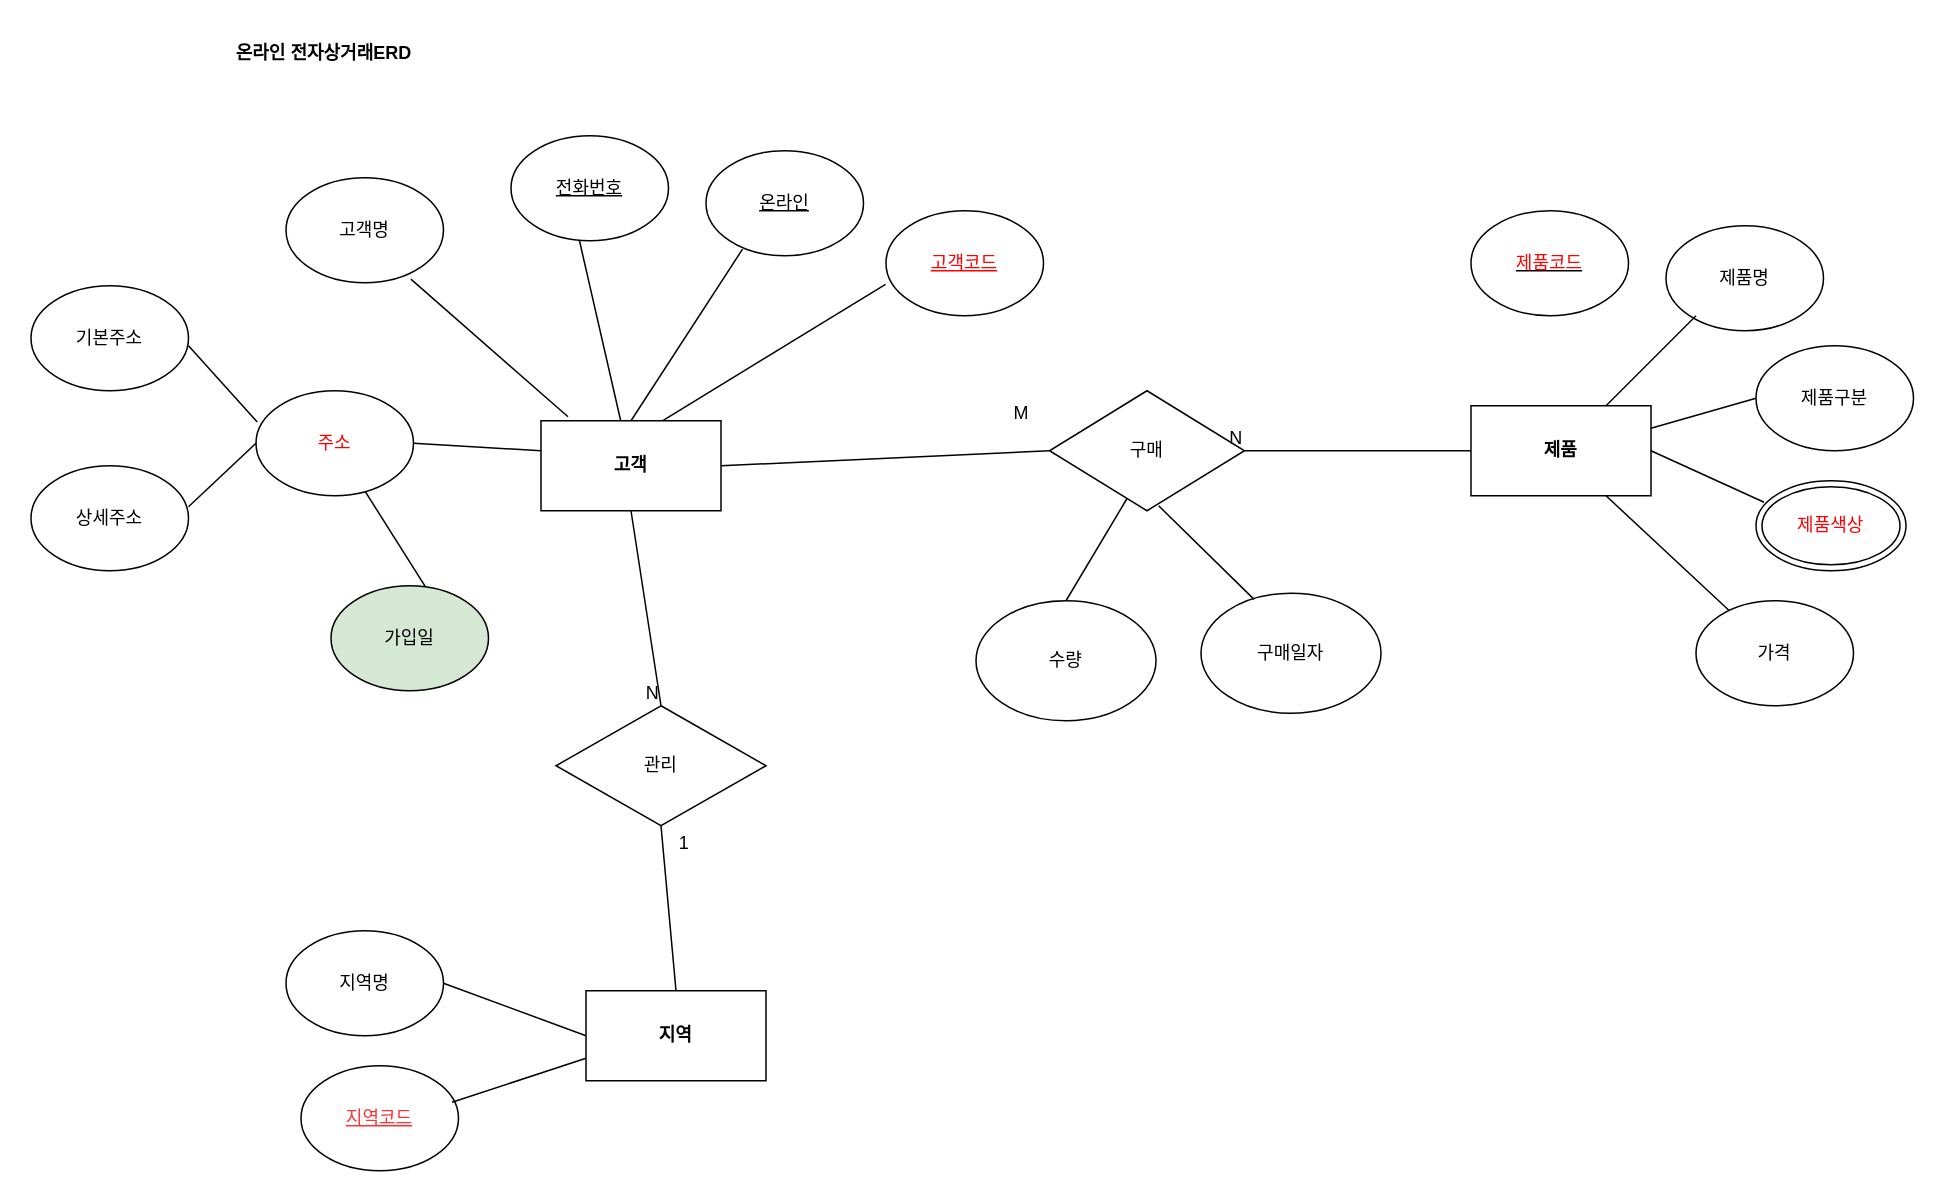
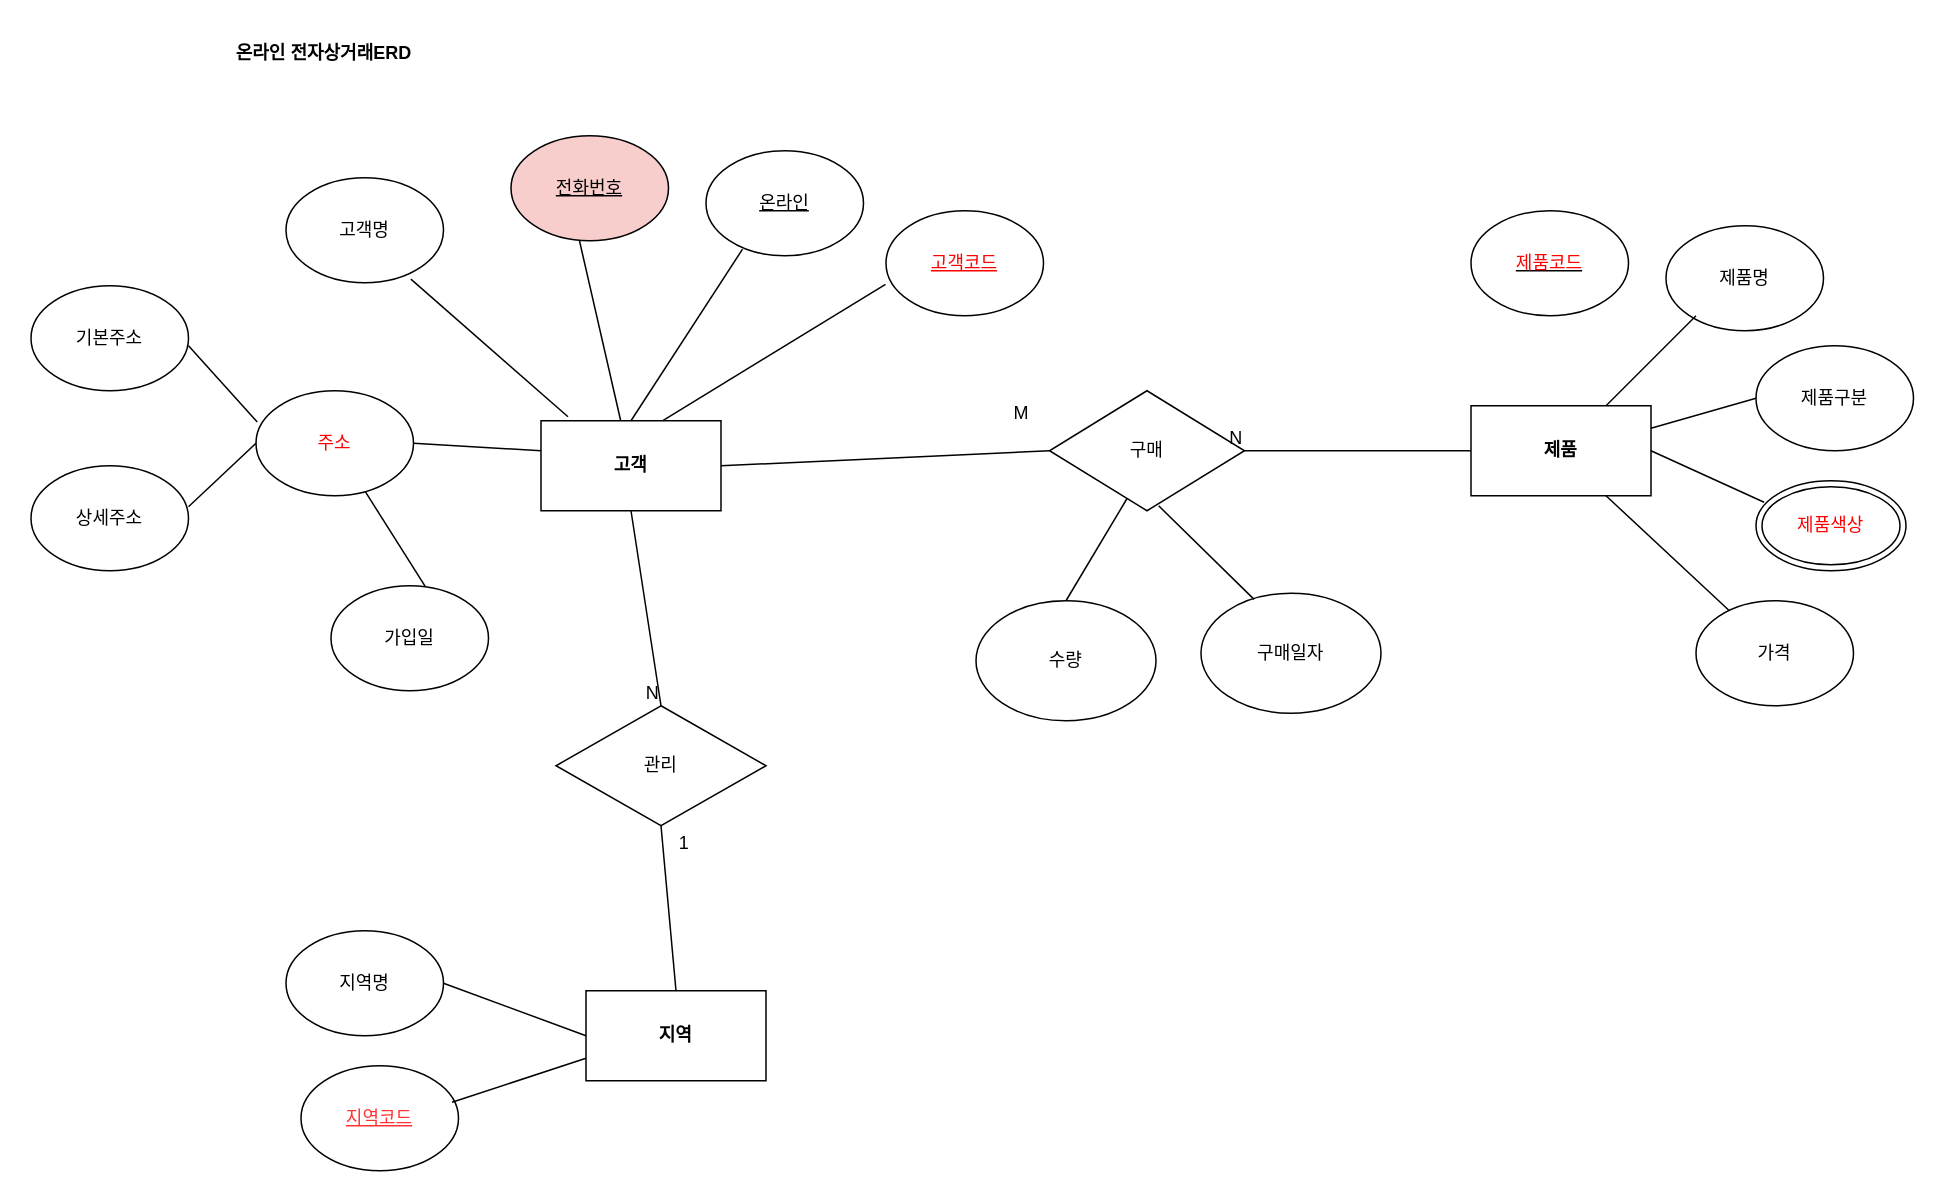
- <mxCell id="4" value="&lt;u&gt;전화번호&lt;/u&gt;" style="ellipse;whiteSpace=wrap;html=1;" vertex="1" parent="1"><mxGeometry x="340" y="90" width="105" height="70" as="geometry" /></mxCell>
+ <mxCell id="4" value="&lt;u&gt;전화번호&lt;/u&gt;" style="ellipse;whiteSpace=wrap;html=1;fillColor=#f8cecc;" vertex="1" parent="1"><mxGeometry x="340" y="90" width="105" height="70" as="geometry" /></mxCell>
- <mxCell id="7" value="가입일" style="ellipse;whiteSpace=wrap;html=1;fillColor=#d5e8d4;" vertex="1" parent="1"><mxGeometry x="220" y="390" width="105" height="70" as="geometry" /></mxCell>
+ <mxCell id="7" value="가입일" style="ellipse;whiteSpace=wrap;html=1;" vertex="1" parent="1"><mxGeometry x="220" y="390" width="105" height="70" as="geometry" /></mxCell>
